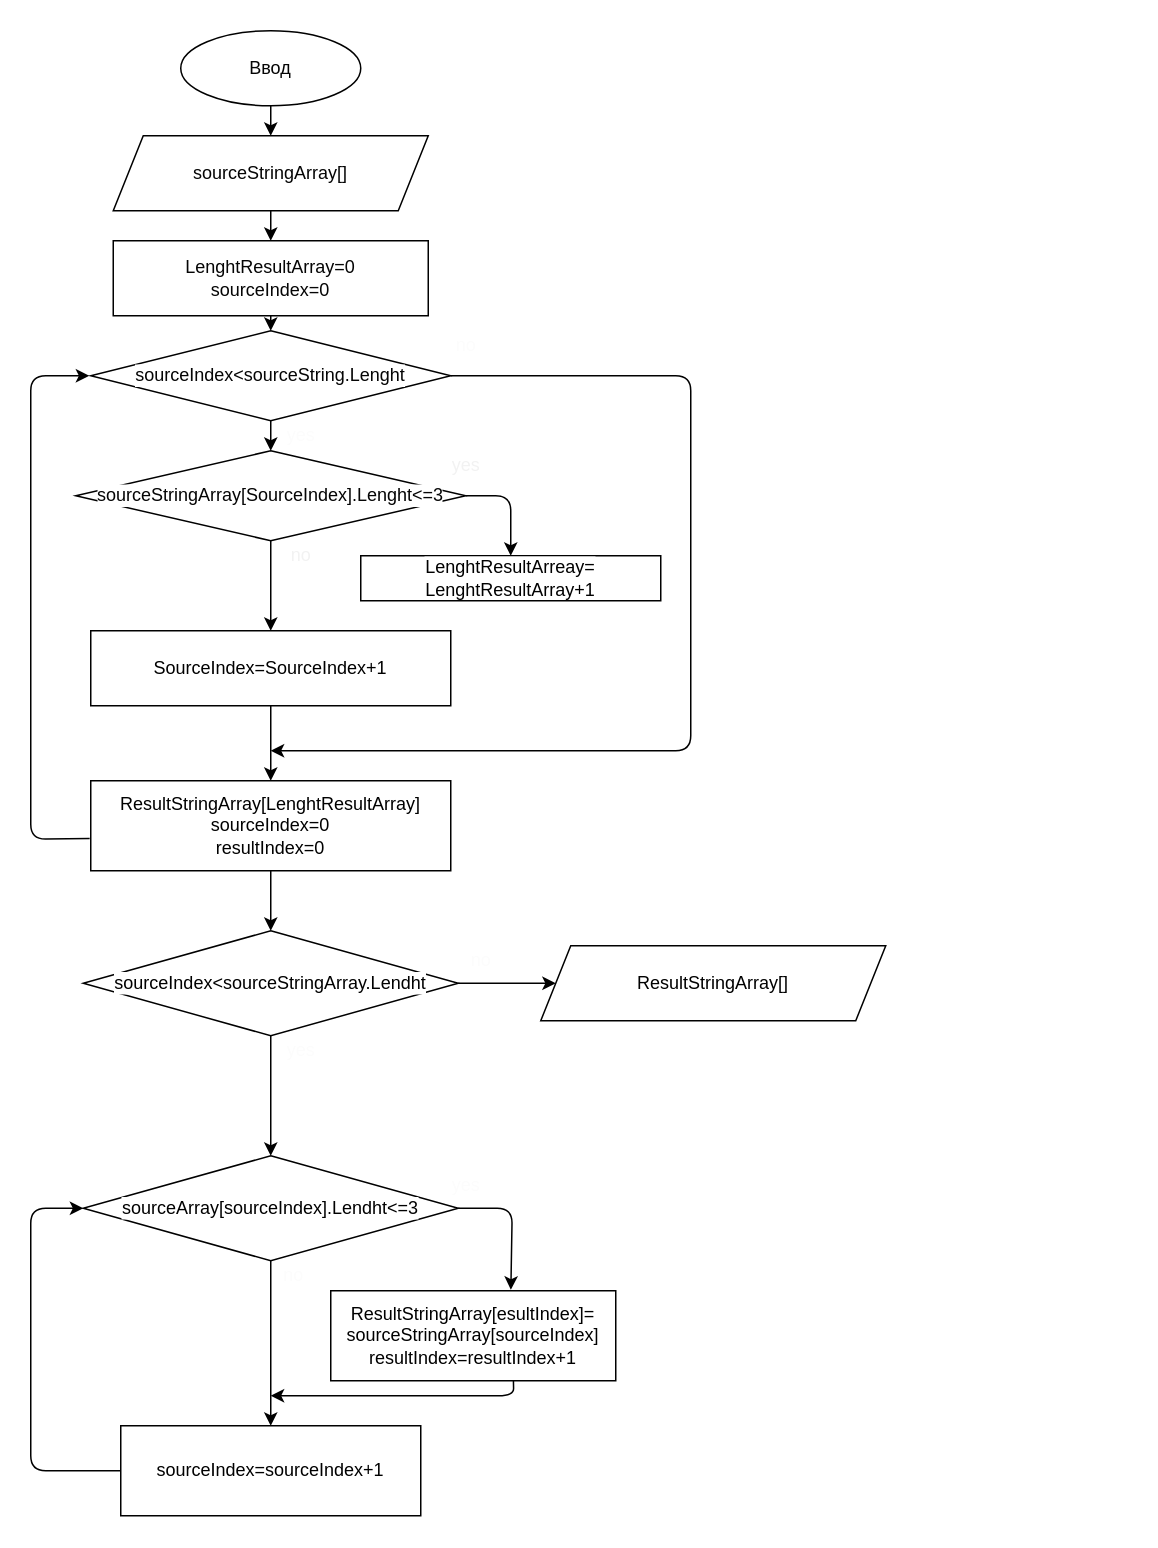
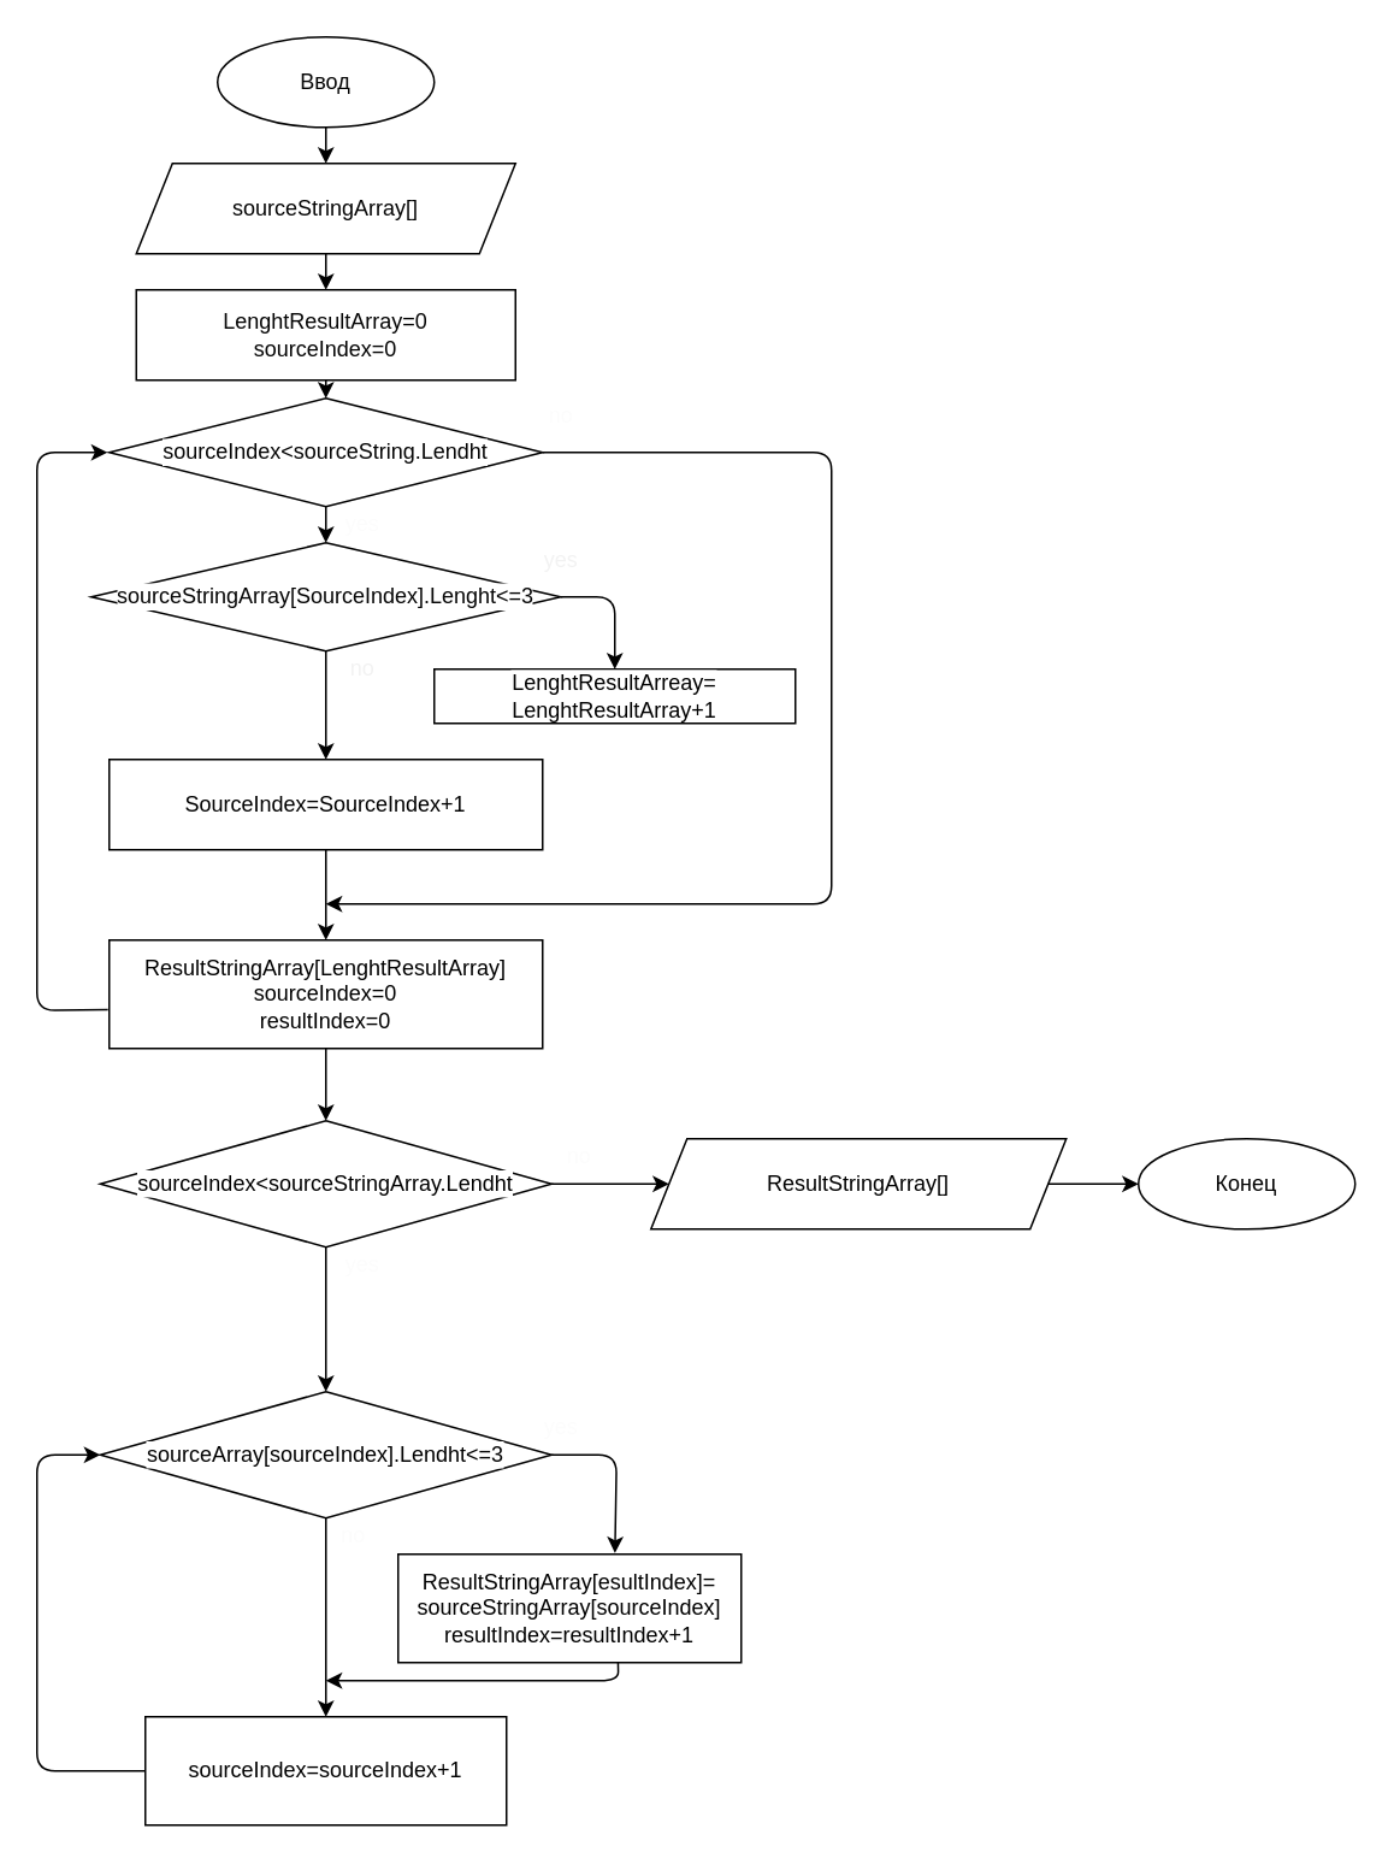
- <mxCell id="10" value="sourceIndex&amp;lt;sourceString.Lenght" style="rhombus;whiteSpace=wrap;html=1;labelBackgroundColor=#FFFFFF;fontColor=#050505;fillColor=#FFFFFF;" parent="1" vertex="1"><mxGeometry x="60" y="220" width="240" height="60" as="geometry" /></mxCell>
+ <mxCell id="10" value="sourceIndex&amp;lt;sourceString.Lendht" style="rhombus;whiteSpace=wrap;html=1;labelBackgroundColor=#FFFFFF;fontColor=#050505;fillColor=#FFFFFF;" parent="1" vertex="1"><mxGeometry x="60" y="220" width="240" height="60" as="geometry" /></mxCell>
+ <mxCell id="37" value="" style="endArrow=classic;html=1;fontColor=#000000;exitX=1;exitY=0.5;exitDx=0;exitDy=0;entryX=0;entryY=0.5;entryDx=0;entryDy=0;" parent="1" source="30" target="32" edge="1"><mxGeometry width="50" height="50" relative="1" as="geometry"><mxPoint x="580" y="700" as="sourcePoint" /><mxPoint x="630" y="650" as="targetPoint" /></mxGeometry></mxCell>
+ <mxCell id="32" value="Конец" style="ellipse;whiteSpace=wrap;html=1;labelBackgroundColor=#FFFFFF;fontColor=#000000;fillColor=#FFFFFF;" parent="1" vertex="1"><mxGeometry x="630" y="630" width="120" height="50" as="geometry" /></mxCell>
